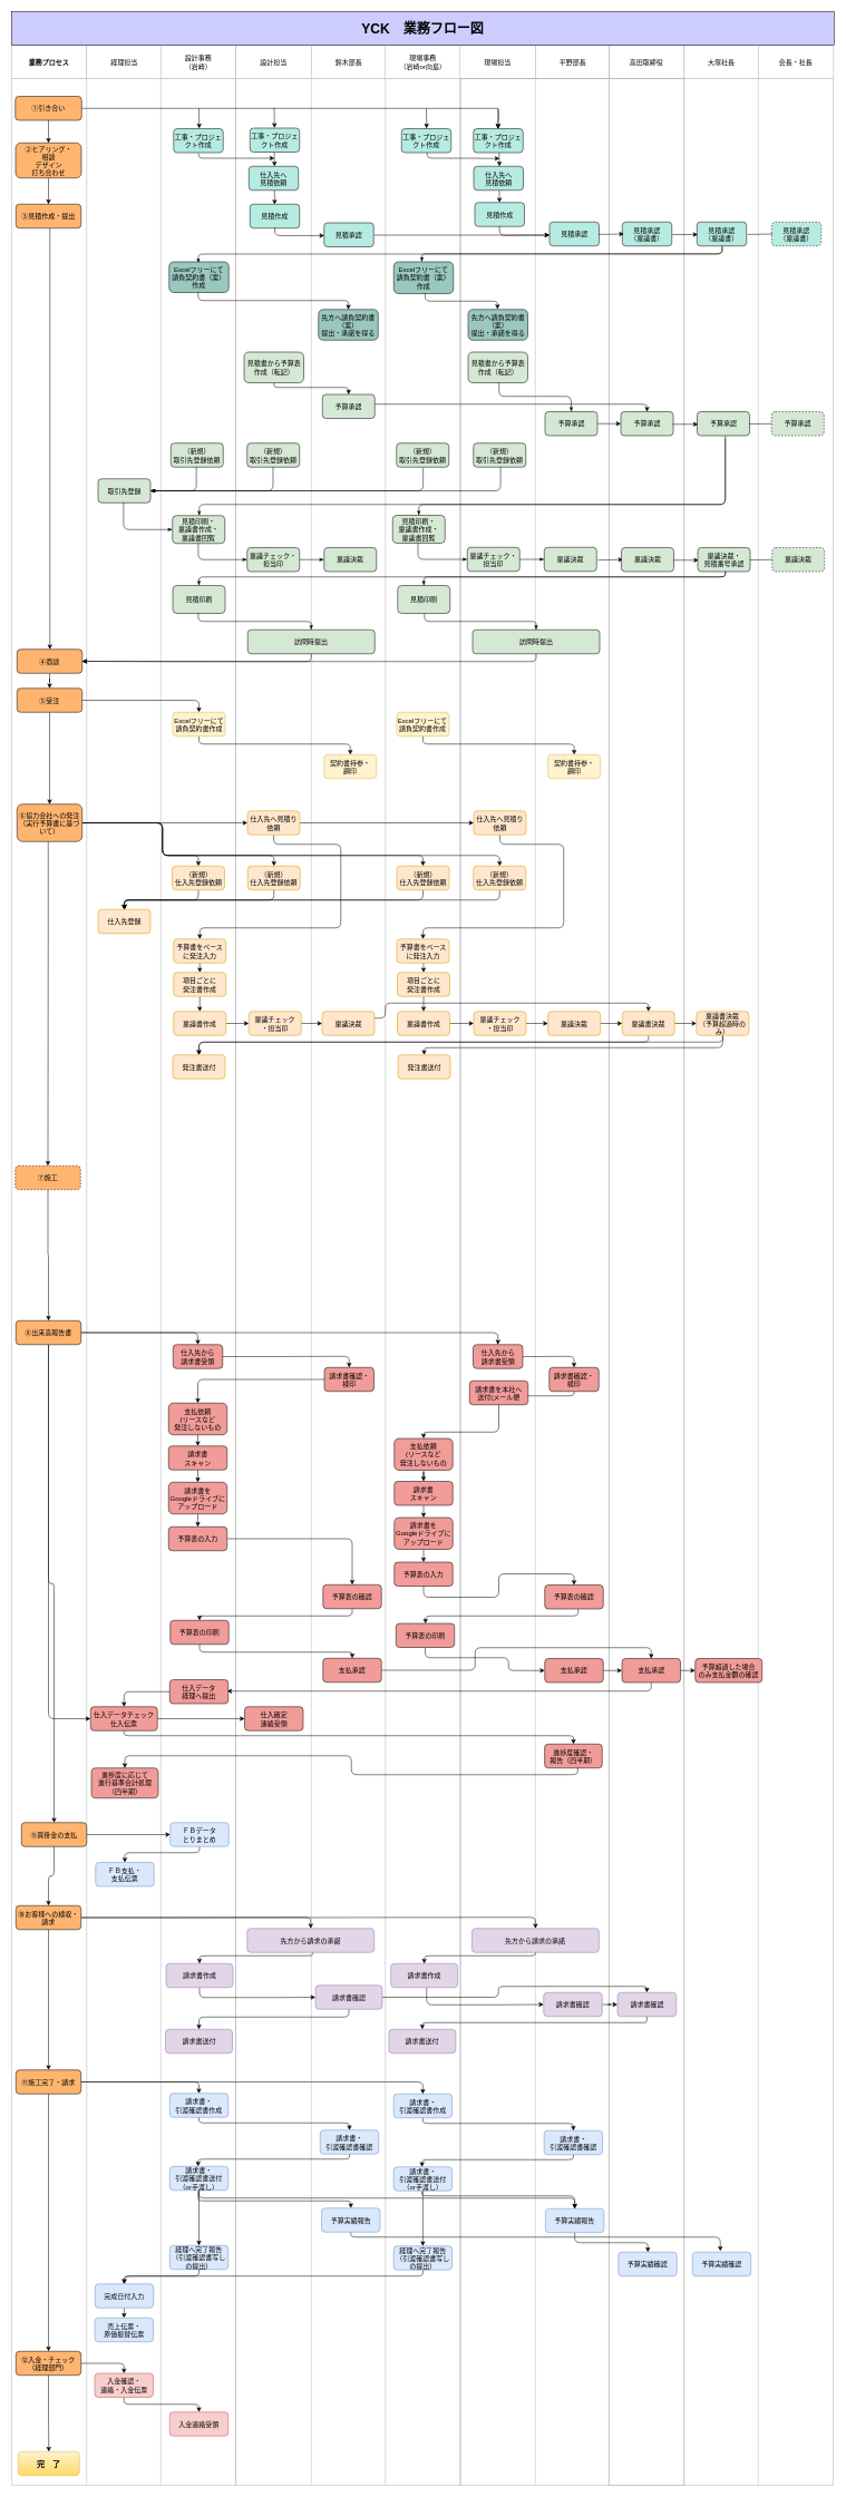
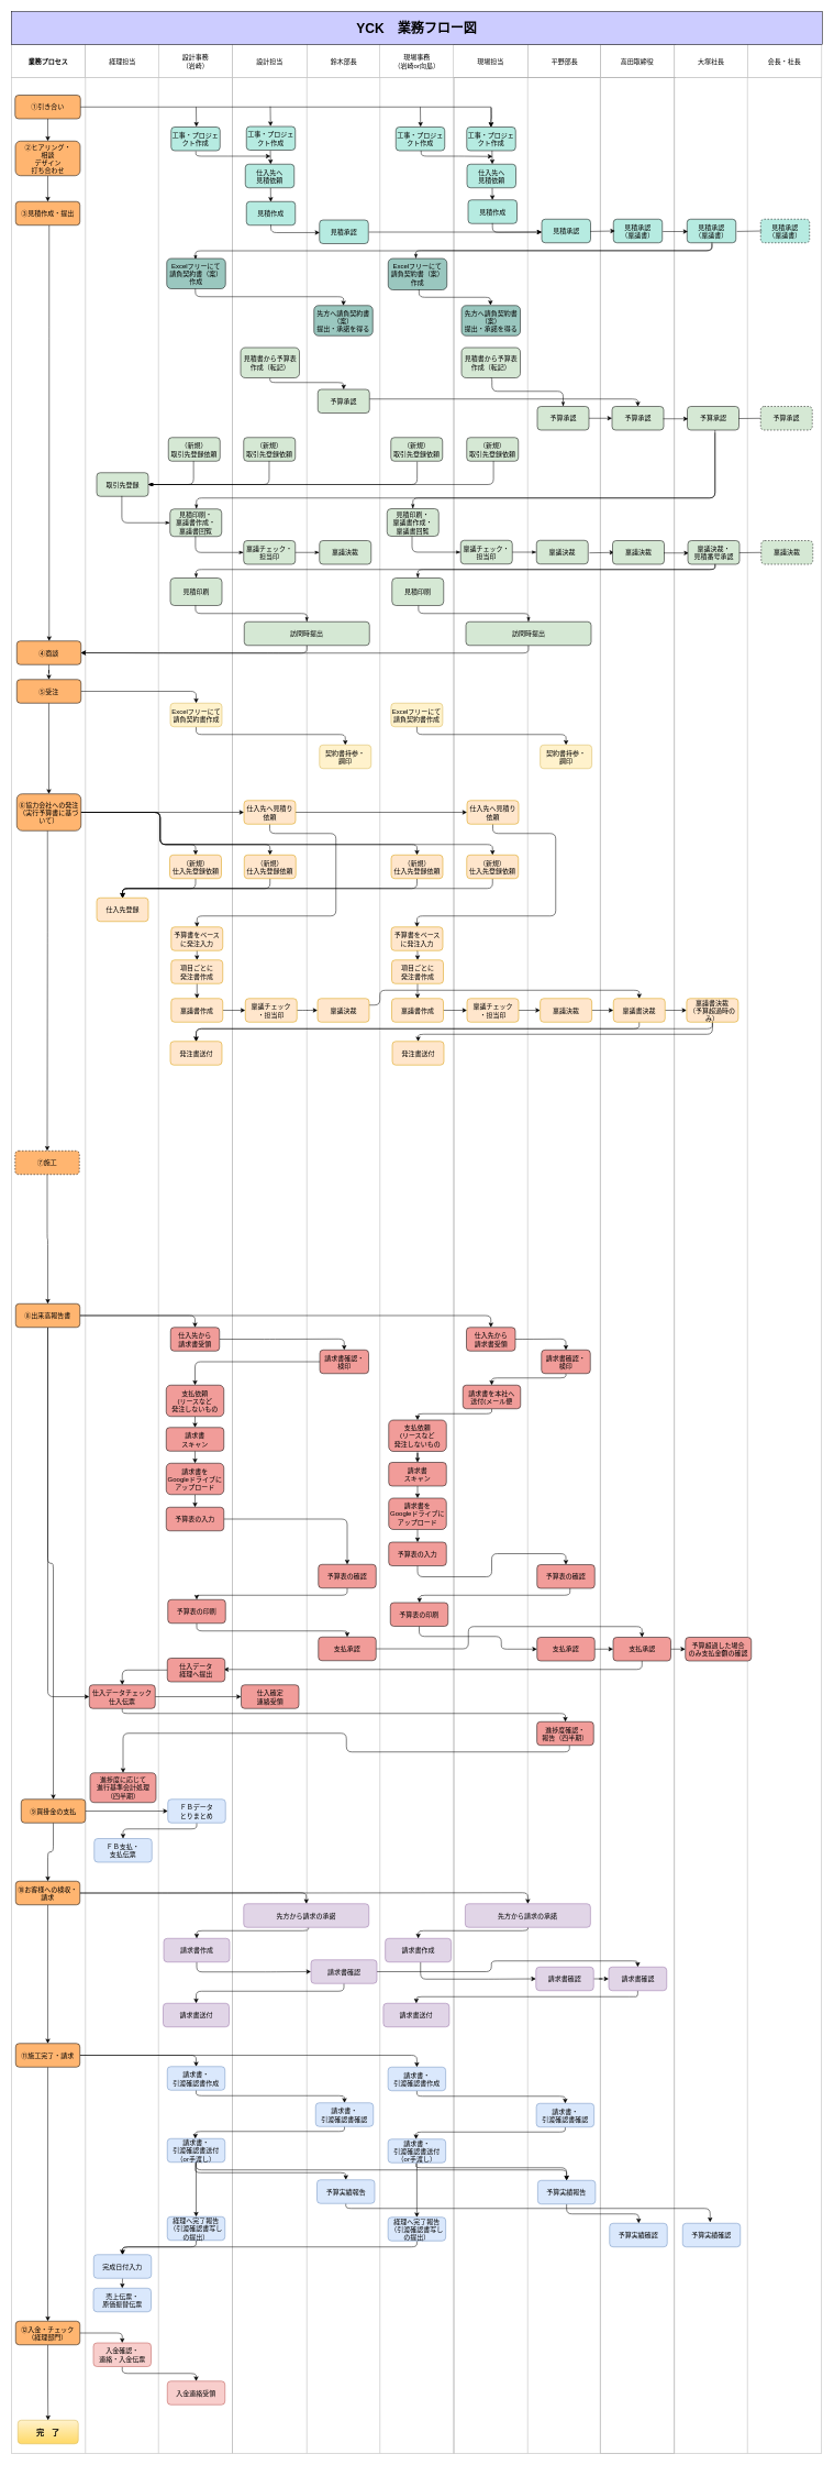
- <mxCell id="208" value="&lt;div&gt;請求書を本社へ&lt;/div&gt;&lt;div&gt;送付(メール便&lt;/div&gt;" style="rounded=1;whiteSpace=wrap;html=1;fillColor=#F19C99;" parent="1" vertex="1"><mxGeometry x="842" y="2478" width="105" height="43" as="geometry" /></mxCell>
+ <mxCell id="208" value="&lt;div&gt;請求書を本社へ&lt;/div&gt;&lt;div&gt;送付(メール便&lt;/div&gt;" style="rounded=1;whiteSpace=wrap;html=1;fillColor=#F19C99;" parent="1" vertex="1"><mxGeometry x="842" y="2518" width="105" height="43" as="geometry" /></mxCell>
- <mxCell id="249" value="&lt;div&gt;進捗度に応じて&lt;/div&gt;&lt;div&gt;進行基準会計処理&lt;/div&gt;&lt;div&gt;（四半期）&lt;/div&gt;" style="rounded=1;whiteSpace=wrap;html=1;fillColor=#F19C99;" parent="1" vertex="1"><mxGeometry x="163.5" y="3173" width="120" height="54" as="geometry" /></mxCell>
+ <mxCell id="249" value="&lt;div&gt;進捗度に応じて&lt;/div&gt;&lt;div&gt;進行基準会計処理&lt;/div&gt;&lt;div&gt;（四半期）&lt;/div&gt;" style="rounded=1;whiteSpace=wrap;html=1;fillColor=#F19C99;" parent="1" vertex="1"><mxGeometry x="163.5" y="3223" width="120" height="54" as="geometry" /></mxCell>
